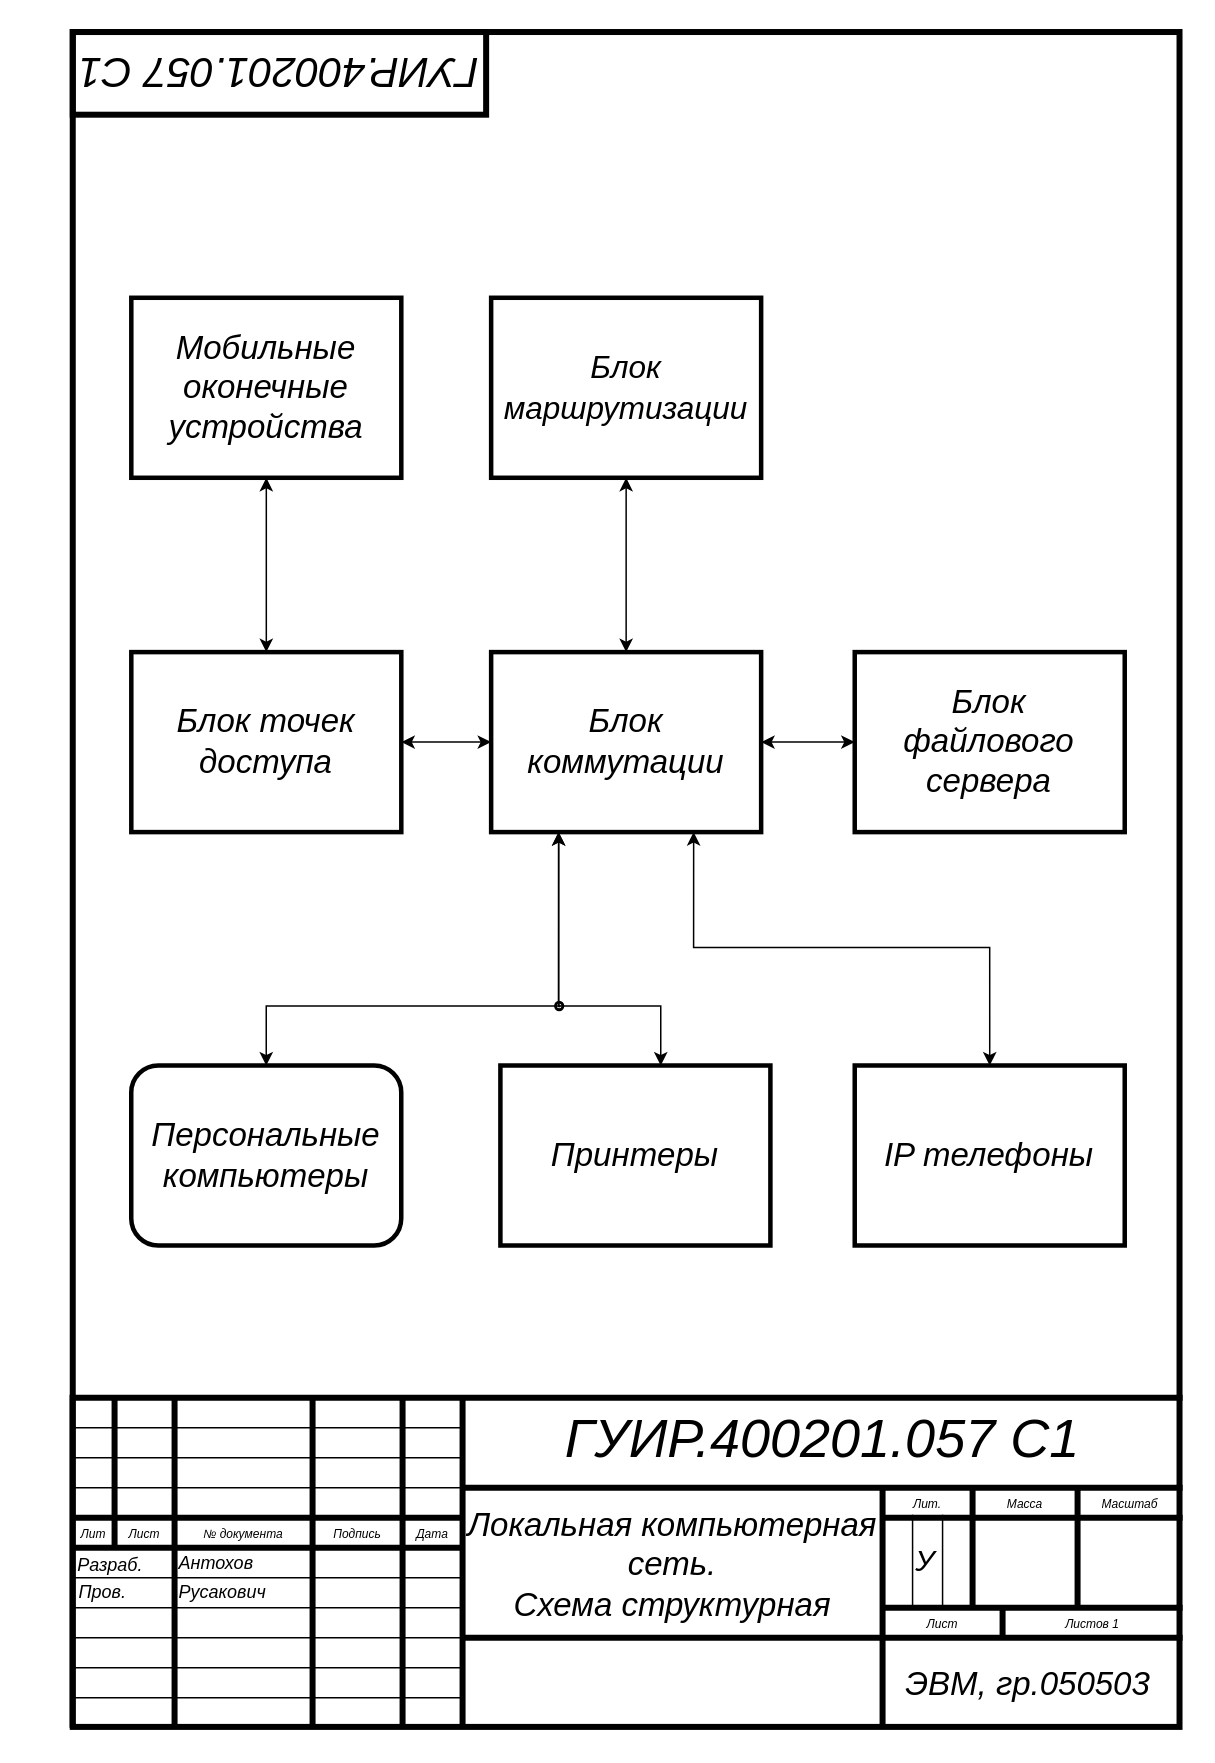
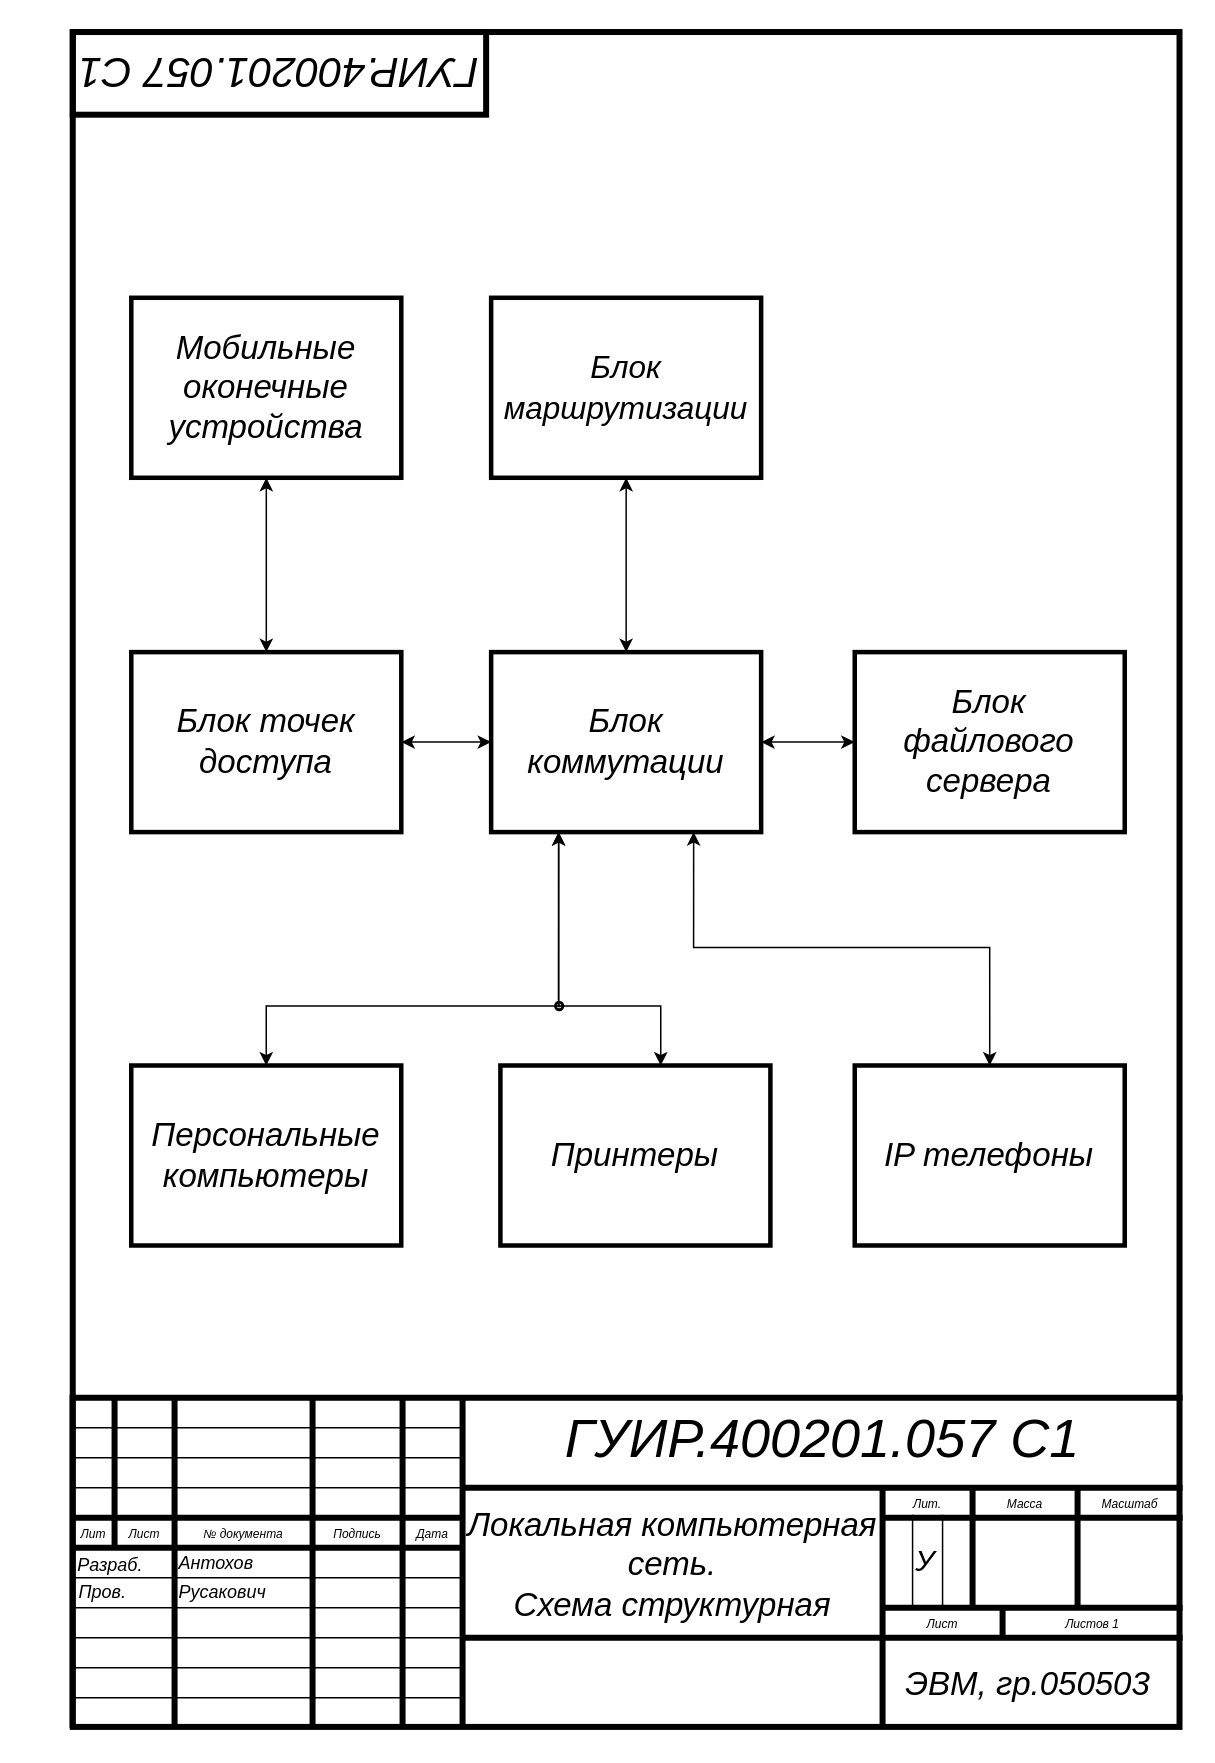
- <mxCell id="65" value="&lt;span style=&quot;font-size: 22px;&quot;&gt;Персональные компьютеры&lt;/span&gt;" style="whiteSpace=wrap;html=1;fontSize=22;strokeWidth=3;align=center;fontFamily=Arial;fontStyle=2;rounded=1;" parent="61" vertex="1"><mxGeometry x="87" y="709.67" width="180" height="120" as="geometry" /></mxCell>
+ <mxCell id="65" value="&lt;span style=&quot;font-size: 22px;&quot;&gt;Персональные компьютеры&lt;/span&gt;" style="rounded=0;whiteSpace=wrap;html=1;fontSize=22;strokeWidth=3;align=center;fontFamily=Arial;fontStyle=2" parent="61" vertex="1"><mxGeometry x="87" y="709.67" width="180" height="120" as="geometry" /></mxCell>
